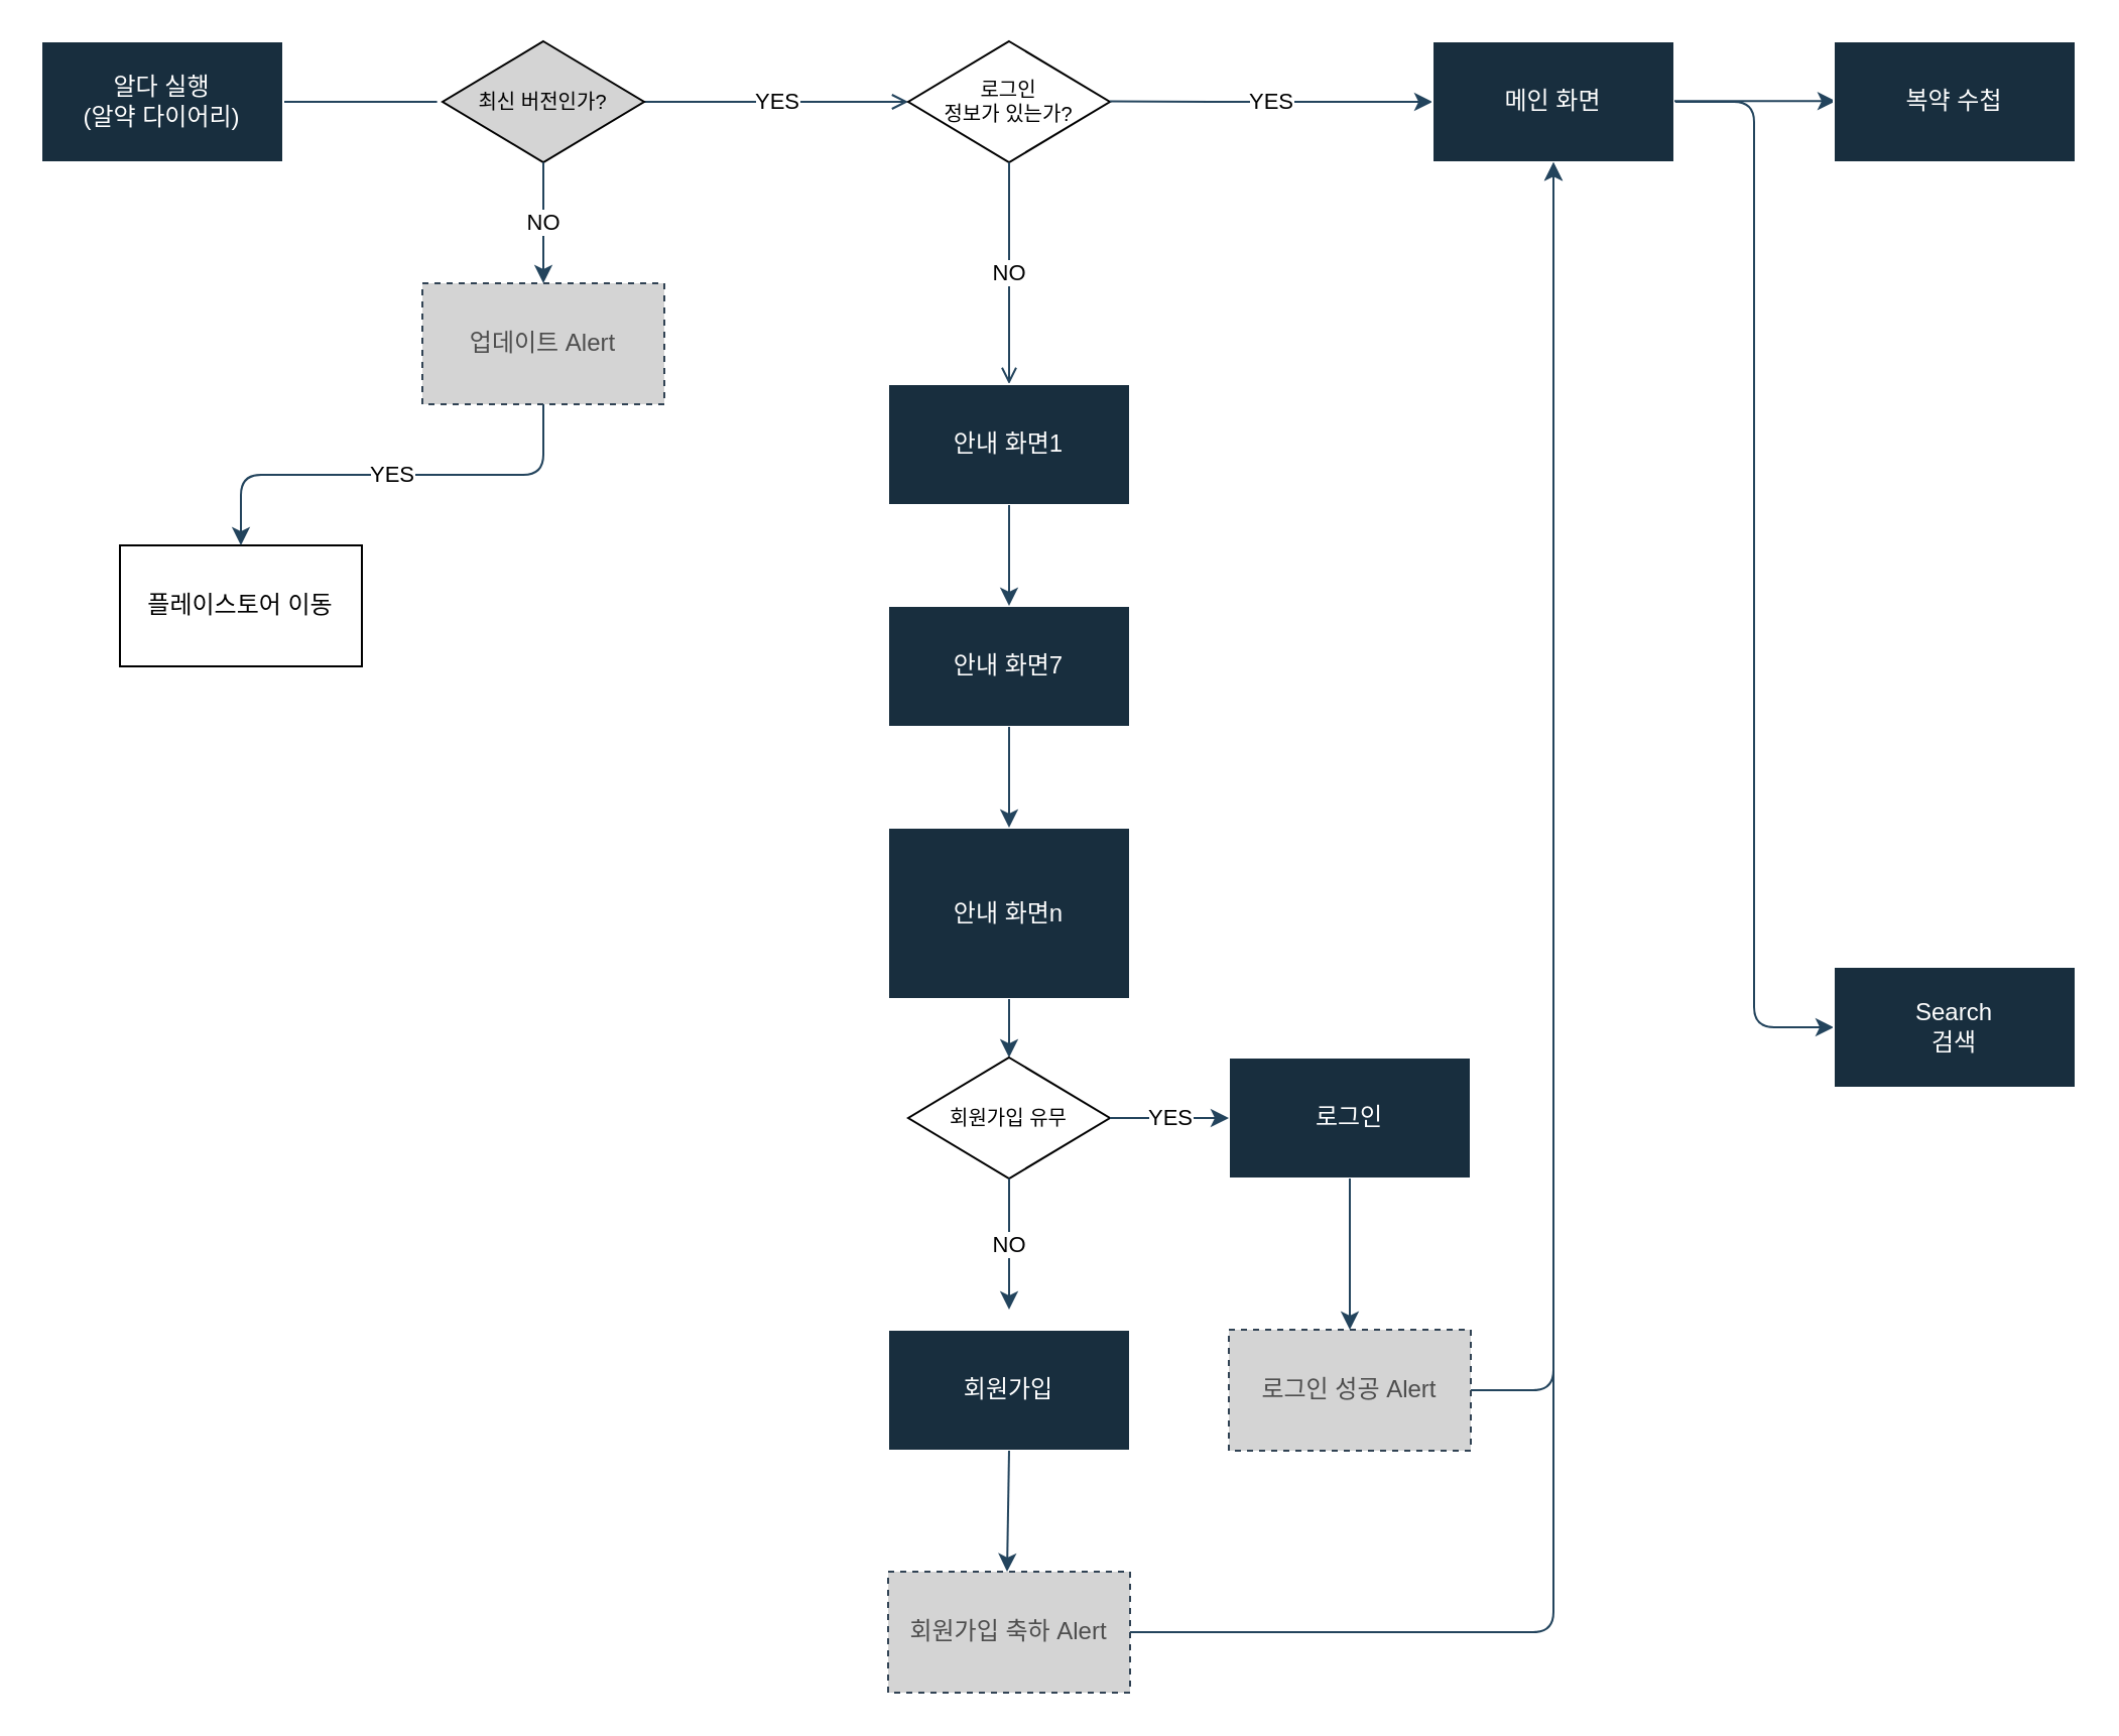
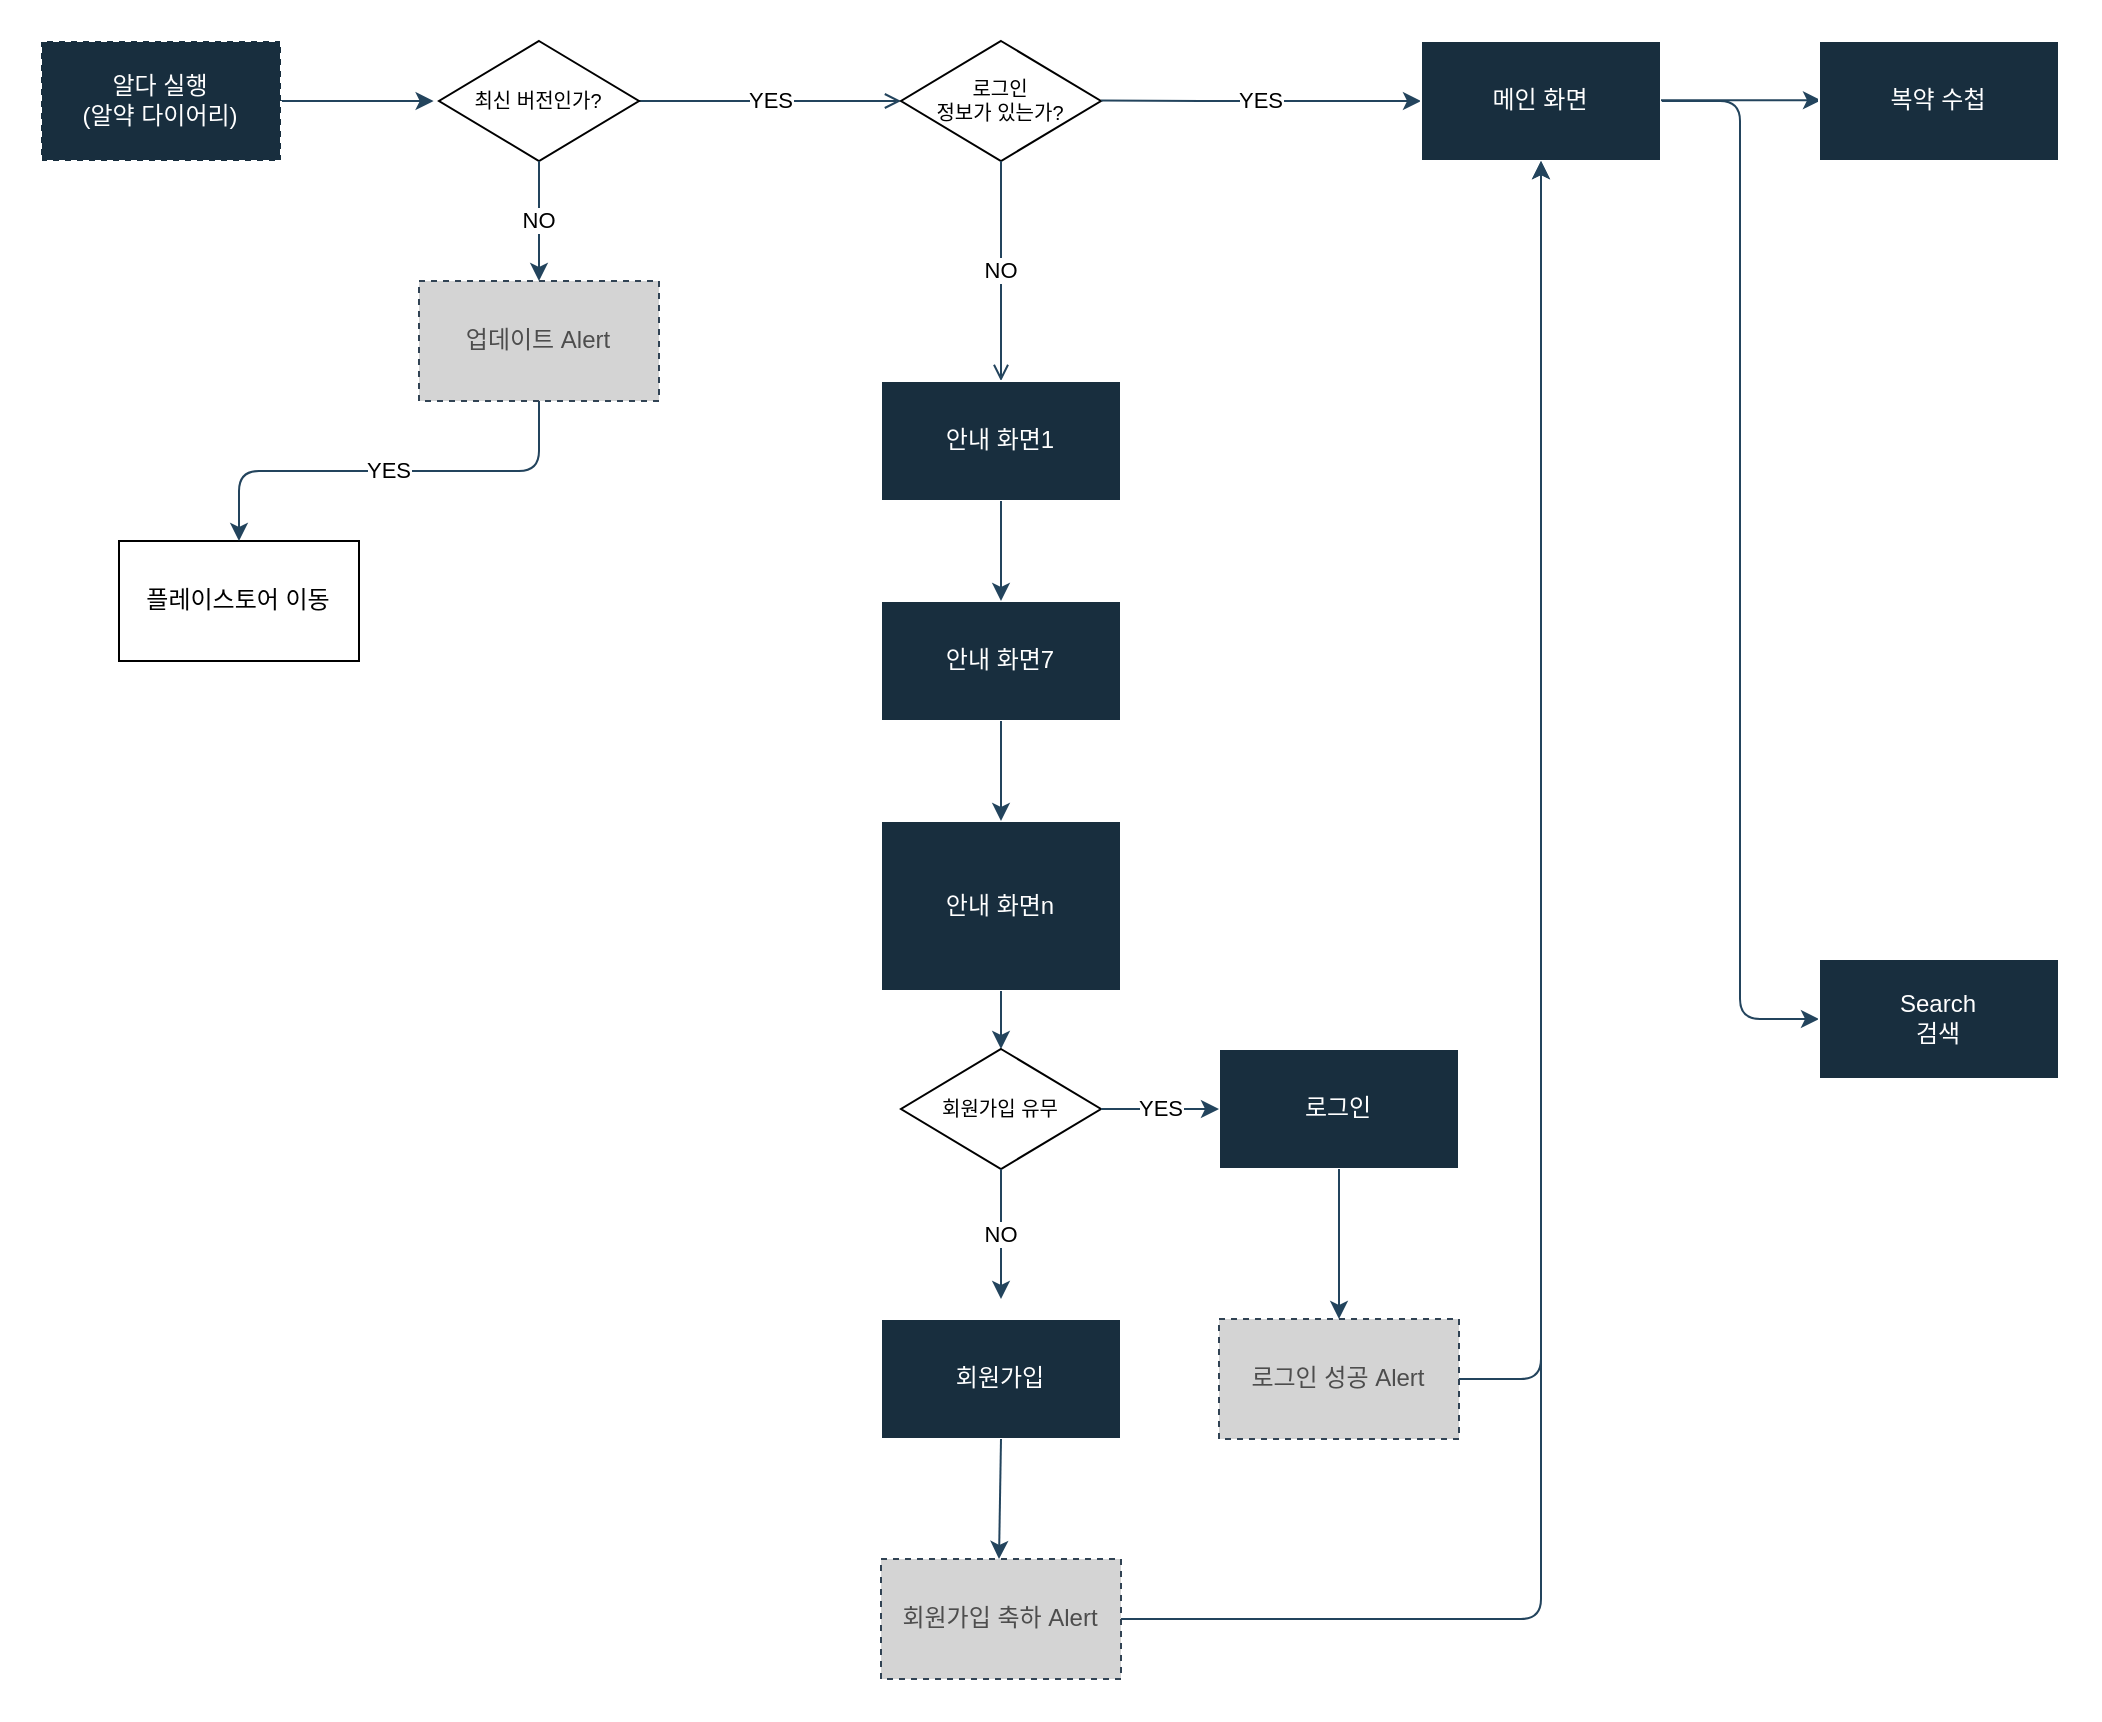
- <mxCell id="3" value="알다 실행&lt;br&gt;(알약 다이어리)" style="rounded=0;whiteSpace=wrap;html=1;fillColor=#182E3E;labelBackgroundColor=none;strokeColor=#FFFFFF;fontColor=#FFFFFF;" vertex="1" parent="1"><mxGeometry x="20" y="20" width="120" height="60" as="geometry" /></mxCell>
+ <mxCell id="3" value="알다 실행&lt;br&gt;(알약 다이어리)" style="rounded=0;whiteSpace=wrap;html=1;fillColor=#182E3E;labelBackgroundColor=none;strokeColor=#FFFFFF;fontColor=#FFFFFF;dashed=1;" vertex="1" parent="1"><mxGeometry x="20" y="20" width="120" height="60" as="geometry" /></mxCell>
- <mxCell id="2" style="edgeStyle=orthogonalEdgeStyle;rounded=0;orthogonalLoop=1;jettySize=auto;html=1;exitX=1;exitY=0.5;exitDx=0;exitDy=0;entryX=-0.027;entryY=0.501;entryDx=0;entryDy=0;entryPerimeter=0;strokeColor=#23445D;endArrow=none;" edge="1" parent="1" source="3" target="5"><mxGeometry relative="1" as="geometry"><mxPoint x="119" y="50" as="sourcePoint" /></mxGeometry></mxCell>
+ <mxCell id="2" style="edgeStyle=orthogonalEdgeStyle;rounded=0;orthogonalLoop=1;jettySize=auto;html=1;exitX=1;exitY=0.5;exitDx=0;exitDy=0;entryX=-0.027;entryY=0.501;entryDx=0;entryDy=0;entryPerimeter=0;strokeColor=#23445D;" edge="1" parent="1" source="3" target="5"><mxGeometry relative="1" as="geometry"><mxPoint x="119" y="50" as="sourcePoint" /></mxGeometry></mxCell>
- <mxCell id="5" value="최신 버전인가?" style="rhombus;whiteSpace=wrap;html=1;fillStyle=auto;fontSize=10;fillColor=#d4d4d4;" vertex="1" parent="1"><mxGeometry x="219" y="20" width="100" height="60" as="geometry" /></mxCell>
+ <mxCell id="5" value="최신 버전인가?" style="rhombus;whiteSpace=wrap;html=1;fillStyle=auto;fontSize=10;" vertex="1" parent="1"><mxGeometry x="219" y="20" width="100" height="60" as="geometry" /></mxCell>
